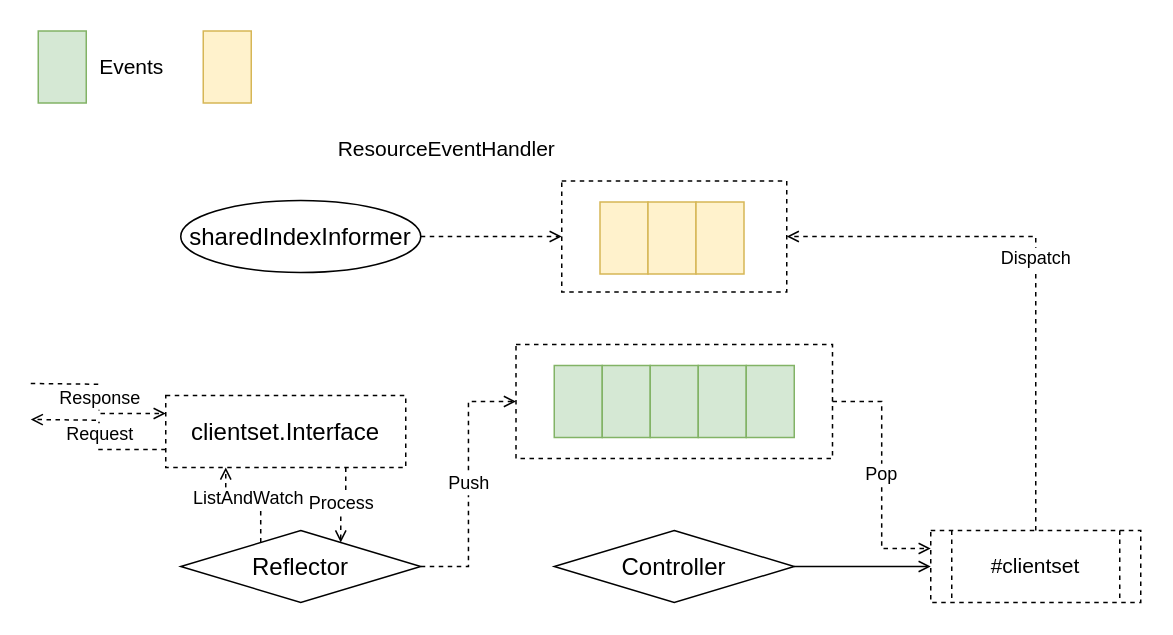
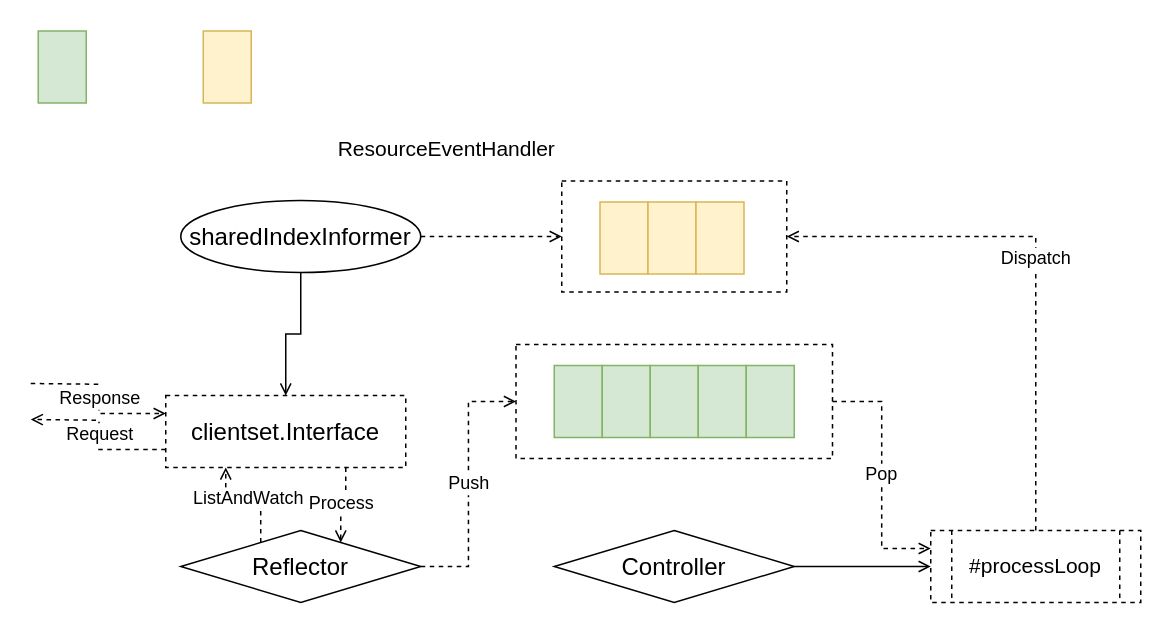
- <mxCell id="17" value="Events" style="text;html=1;align=center;verticalAlign=middle;resizable=0;points=[];autosize=1;fontSize=14;" parent="1" vertex="1"><mxGeometry x="57" y="34" width="60" height="20" as="geometry" /></mxCell>
+ <mxCell id="4" style="edgeStyle=orthogonalEdgeStyle;rounded=0;orthogonalLoop=1;jettySize=auto;html=1;exitX=0.5;exitY=1;exitDx=0;exitDy=0;fontSize=16;endArrow=open;endFill=0;" parent="1" source="6" target="11" edge="1"><mxGeometry relative="1" as="geometry" /></mxCell>
- <mxCell id="21" value="#clientset" style="shape=process;whiteSpace=wrap;html=1;backgroundOutline=1;dashed=1;fillColor=none;fontSize=14;" parent="1" vertex="1"><mxGeometry x="620" y="353" width="140" height="48" as="geometry" /></mxCell>
+ <mxCell id="21" value="#processLoop" style="shape=process;whiteSpace=wrap;html=1;backgroundOutline=1;dashed=1;fillColor=none;fontSize=14;" parent="1" vertex="1"><mxGeometry x="620" y="353" width="140" height="48" as="geometry" /></mxCell>
